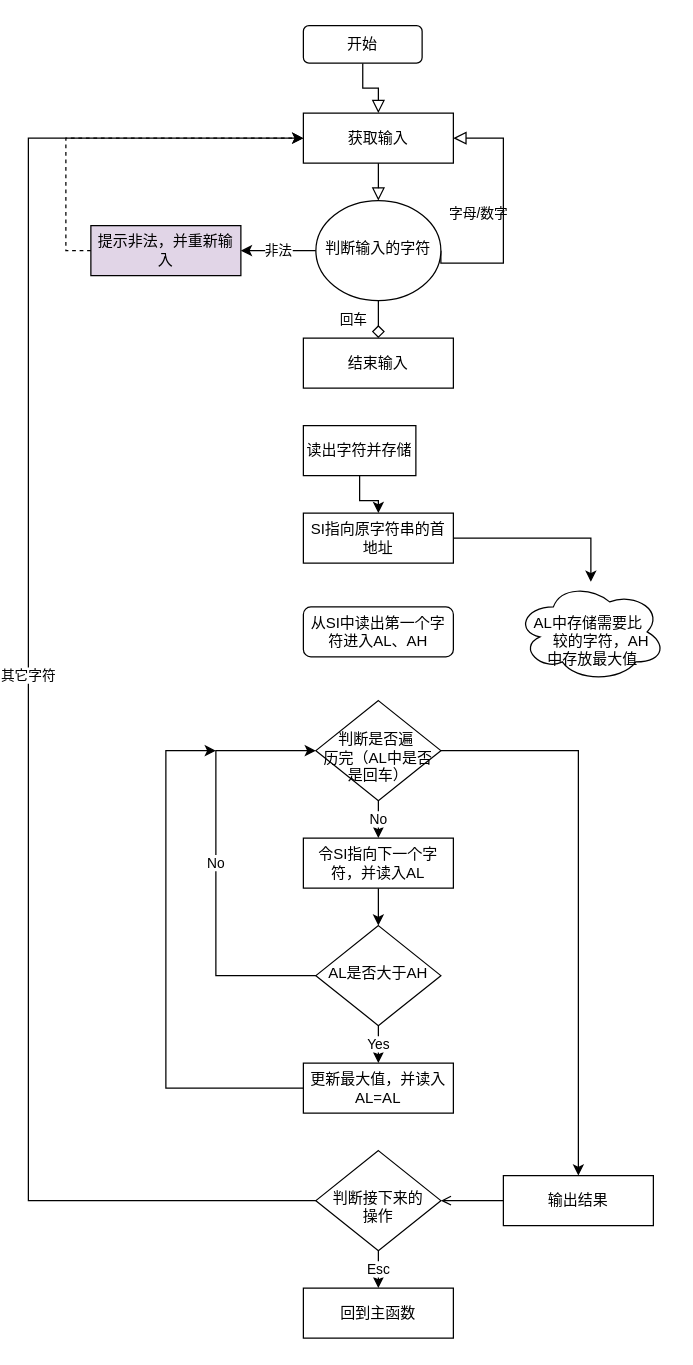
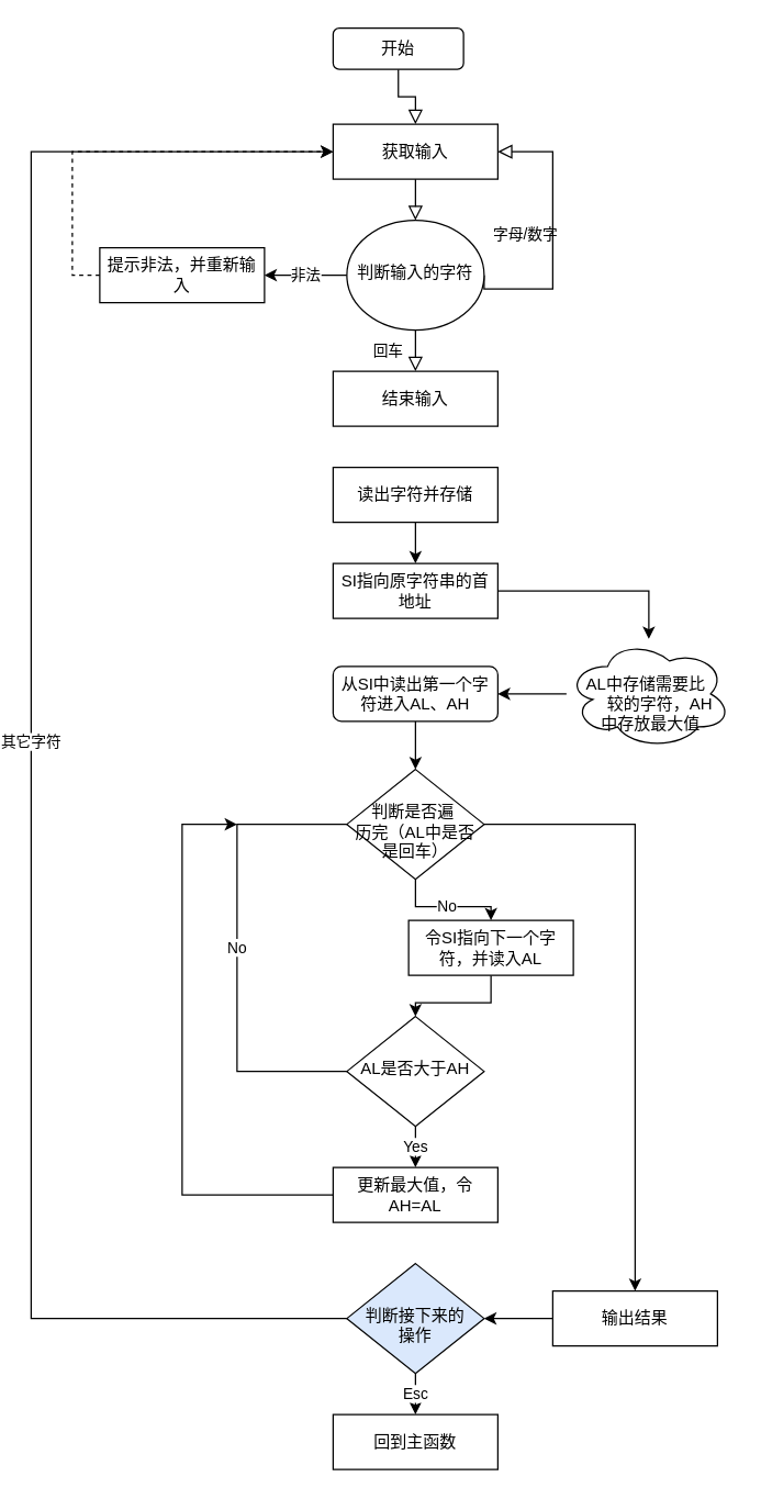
- <mxCell id="12" value="提示非法，并重新输入" style="rounded=0;whiteSpace=wrap;html=1;fillColor=#e1d5e7;" parent="1" vertex="1"><mxGeometry x="70" y="180" width="120" height="40" as="geometry" /></mxCell>
+ <mxCell id="12" value="提示非法，并重新输入" style="rounded=0;whiteSpace=wrap;html=1;" parent="1" vertex="1"><mxGeometry x="70" y="180" width="120" height="40" as="geometry" /></mxCell>
- <mxCell id="4" value="回车" style="rounded=0;html=1;jettySize=auto;orthogonalLoop=1;fontSize=11;endArrow=diamond;endFill=0;endSize=8;strokeWidth=1;shadow=0;labelBackgroundColor=none;edgeStyle=orthogonalEdgeStyle;entryX=0.5;entryY=0;entryDx=0;entryDy=0;" parent="1" source="7" target="10" edge="1"><mxGeometry y="20" relative="1" as="geometry"><mxPoint as="offset" /></mxGeometry></mxCell>
+ <mxCell id="4" value="回车" style="rounded=0;html=1;jettySize=auto;orthogonalLoop=1;fontSize=11;endArrow=block;endFill=0;endSize=8;strokeWidth=1;shadow=0;labelBackgroundColor=none;edgeStyle=orthogonalEdgeStyle;entryX=0.5;entryY=0;entryDx=0;entryDy=0;" parent="1" source="7" target="10" edge="1"><mxGeometry y="20" relative="1" as="geometry"><mxPoint as="offset" /></mxGeometry></mxCell>
- <mxCell id="14" value="读出字符并存储" style="rounded=0;whiteSpace=wrap;html=1;" parent="1" vertex="1"><mxGeometry x="240" y="340" width="90" height="40" as="geometry" /></mxCell>
+ <mxCell id="14" value="读出字符并存储" style="rounded=0;whiteSpace=wrap;html=1;" parent="1" vertex="1"><mxGeometry x="240" y="340" width="120" height="40" as="geometry" /></mxCell>
+ <mxCell id="23" value="" style="edgeStyle=orthogonalEdgeStyle;rounded=0;orthogonalLoop=1;jettySize=auto;html=1;" edge="1" parent="1" source="24" target="20"><mxGeometry relative="1" as="geometry" /></mxCell>
+ <mxCell id="19" value="" style="edgeStyle=orthogonalEdgeStyle;rounded=0;orthogonalLoop=1;jettySize=auto;html=1;" edge="1" parent="1" source="20" target="27"><mxGeometry relative="1" as="geometry" /></mxCell>
- <mxCell id="31" value="No" style="edgeStyle=orthogonalEdgeStyle;rounded=0;orthogonalLoop=1;jettySize=auto;html=1;entryX=0;entryY=0.5;entryDx=0;entryDy=0;" edge="1" parent="1" source="32" target="27"><mxGeometry relative="1" as="geometry"><mxPoint x="240" y="650" as="targetPoint" /><Array as="points"><mxPoint x="170" y="780" /><mxPoint x="170" y="600" /></Array></mxGeometry></mxCell>
+ <mxCell id="31" value="No" style="edgeStyle=orthogonalEdgeStyle;rounded=0;orthogonalLoop=1;jettySize=auto;html=1;entryX=0;entryY=0.5;entryDx=0;entryDy=0;endArrow=none;" edge="1" parent="1" source="32" target="27"><mxGeometry relative="1" as="geometry"><mxPoint x="240" y="650" as="targetPoint" /><Array as="points"><mxPoint x="170" y="780" /><mxPoint x="170" y="600" /></Array></mxGeometry></mxCell>
- <mxCell id="29" value="令SI指向下一个字符，并读入AL" style="rounded=0;whiteSpace=wrap;html=1;" vertex="1" parent="1"><mxGeometry x="240" y="670" width="120" height="40" as="geometry" /></mxCell>
+ <mxCell id="29" value="令SI指向下一个字符，并读入AL" style="rounded=0;whiteSpace=wrap;html=1;" vertex="1" parent="1"><mxGeometry x="295" y="670" width="120" height="40" as="geometry" /></mxCell>
- <mxCell id="34" value="更新最大值，并读入AL=AL" style="rounded=0;whiteSpace=wrap;html=1;" vertex="1" parent="1"><mxGeometry x="240" y="850" width="120" height="40" as="geometry" /></mxCell>
+ <mxCell id="34" value="更新最大值，令AH=AL" style="rounded=0;whiteSpace=wrap;html=1;" vertex="1" parent="1"><mxGeometry x="240" y="850" width="120" height="40" as="geometry" /></mxCell>
- <mxCell id="17" value="&lt;br&gt;判断接下来的&lt;br&gt;操作" style="rhombus;whiteSpace=wrap;html=1;shadow=0;fontFamily=Helvetica;fontSize=12;align=center;strokeWidth=1;spacing=6;spacingTop=-4;" parent="1" vertex="1"><mxGeometry x="250" y="920" width="100" height="80" as="geometry" /></mxCell>
+ <mxCell id="17" value="&lt;br&gt;判断接下来的&lt;br&gt;操作" style="rhombus;whiteSpace=wrap;html=1;shadow=0;fontFamily=Helvetica;fontSize=12;align=center;strokeWidth=1;spacing=6;spacingTop=-4;fillColor=#dae8fc;" parent="1" vertex="1"><mxGeometry x="250" y="920" width="100" height="80" as="geometry" /></mxCell>
- <mxCell id="35" value="" style="edgeStyle=orthogonalEdgeStyle;rounded=0;orthogonalLoop=1;jettySize=auto;html=1;endArrow=open;" edge="1" parent="1" source="36" target="17"><mxGeometry relative="1" as="geometry" /></mxCell>
+ <mxCell id="35" value="" style="edgeStyle=orthogonalEdgeStyle;rounded=0;orthogonalLoop=1;jettySize=auto;html=1;" edge="1" parent="1" source="36" target="17"><mxGeometry relative="1" as="geometry" /></mxCell>
